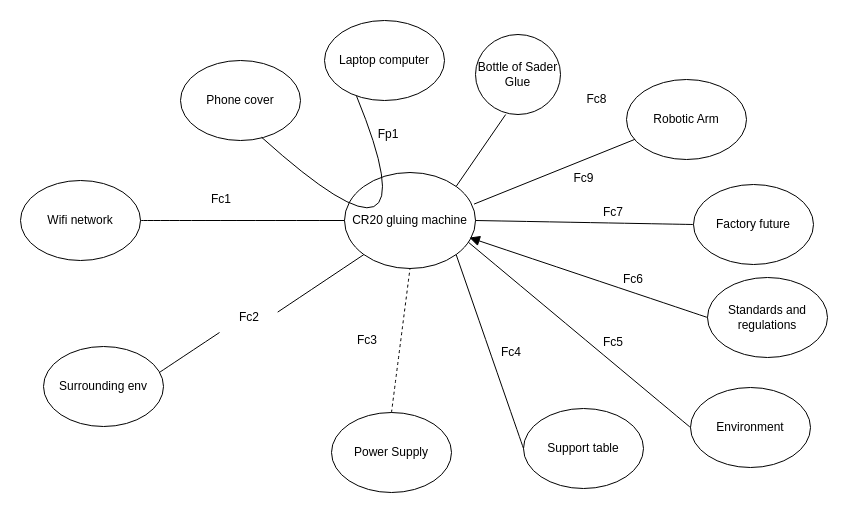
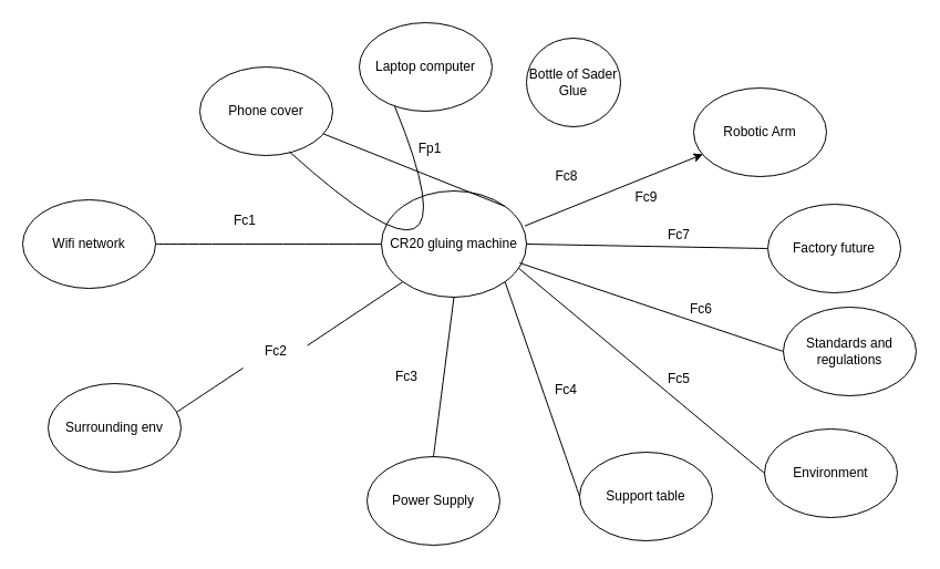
- <mxCell id="31" value="Fc8" style="text;html=1;align=center;verticalAlign=middle;resizable=0;points=[];autosize=1;strokeColor=none;fillColor=none;" parent="1" vertex="1"><mxGeometry x="577" y="86" width="38" height="26" as="geometry" /></mxCell>
+ <mxCell id="31" value="Fc8" style="text;html=1;align=center;verticalAlign=middle;resizable=0;points=[];autosize=1;strokeColor=none;fillColor=none;" parent="1" vertex="1"><mxGeometry x="492" y="146" width="38" height="26" as="geometry" /></mxCell>
- <mxCell id="33" value="" style="endArrow=none;html=1;rounded=0;entryX=0.07;entryY=0.748;entryDx=0;entryDy=0;entryPerimeter=0;exitX=0.989;exitY=0.329;exitDx=0;exitDy=0;exitPerimeter=0;" parent="1" source="2" target="32" edge="1"><mxGeometry width="50" height="50" relative="1" as="geometry"><mxPoint x="398" y="300" as="sourcePoint" /><mxPoint x="448" y="250" as="targetPoint" /></mxGeometry></mxCell>
+ <mxCell id="33" value="" style="endArrow=classic;html=1;rounded=0;entryX=0.07;entryY=0.748;entryDx=0;entryDy=0;entryPerimeter=0;exitX=0.989;exitY=0.329;exitDx=0;exitDy=0;exitPerimeter=0;" parent="1" source="2" target="32" edge="1"><mxGeometry width="50" height="50" relative="1" as="geometry"><mxPoint x="398" y="300" as="sourcePoint" /><mxPoint x="448" y="250" as="targetPoint" /></mxGeometry></mxCell>
- <mxCell id="30" value="" style="endArrow=none;html=1;rounded=0;entryX=0.355;entryY=1;entryDx=0;entryDy=0;entryPerimeter=0;exitX=1;exitY=0;exitDx=0;exitDy=0;" parent="1" source="2" target="3" edge="1"><mxGeometry width="50" height="50" relative="1" as="geometry"><mxPoint x="398" y="300" as="sourcePoint" /><mxPoint x="448" y="250" as="targetPoint" /></mxGeometry></mxCell>
+ <mxCell id="30" value="" style="endArrow=none;html=1;rounded=0;exitX=1;exitY=0;exitDx=0;exitDy=0;" parent="1" source="2" target="13" edge="1"><mxGeometry width="50" height="50" relative="1" as="geometry"><mxPoint x="398" y="300" as="sourcePoint" /><mxPoint x="448" y="250" as="targetPoint" /></mxGeometry></mxCell>
- <mxCell id="25" value="" style="endArrow=block;html=1;rounded=0;fontSize=12;startSize=8;endSize=8;curved=1;exitX=0;exitY=0.5;exitDx=0;exitDy=0;entryX=0.953;entryY=0.678;entryDx=0;entryDy=0;entryPerimeter=0;" parent="1" source="22" target="2" edge="1"><mxGeometry width="50" height="50" relative="1" as="geometry"><mxPoint x="498" y="234" as="sourcePoint" /><mxPoint x="548" y="184" as="targetPoint" /></mxGeometry></mxCell>
+ <mxCell id="25" value="" style="endArrow=none;html=1;rounded=0;fontSize=12;startSize=8;endSize=8;curved=1;exitX=0;exitY=0.5;exitDx=0;exitDy=0;entryX=0.953;entryY=0.678;entryDx=0;entryDy=0;entryPerimeter=0;" parent="1" source="22" target="2" edge="1"><mxGeometry width="50" height="50" relative="1" as="geometry"><mxPoint x="498" y="234" as="sourcePoint" /><mxPoint x="548" y="184" as="targetPoint" /></mxGeometry></mxCell>
- <mxCell id="9" value="" style="endArrow=none;html=1;rounded=0;fontSize=12;startSize=8;endSize=8;curved=1;exitX=0.5;exitY=0;exitDx=0;exitDy=0;entryX=0.5;entryY=1;entryDx=0;entryDy=0;dashed=1;" parent="1" source="6" target="2" edge="1"><mxGeometry width="50" height="50" relative="1" as="geometry"><mxPoint x="494" y="342" as="sourcePoint" /><mxPoint x="593" y="277" as="targetPoint" /></mxGeometry></mxCell>
+ <mxCell id="9" value="" style="endArrow=none;html=1;rounded=0;fontSize=12;startSize=8;endSize=8;curved=1;exitX=0.5;exitY=0;exitDx=0;exitDy=0;entryX=0.5;entryY=1;entryDx=0;entryDy=0;" parent="1" source="6" target="2" edge="1"><mxGeometry width="50" height="50" relative="1" as="geometry"><mxPoint x="494" y="342" as="sourcePoint" /><mxPoint x="593" y="277" as="targetPoint" /></mxGeometry></mxCell>
